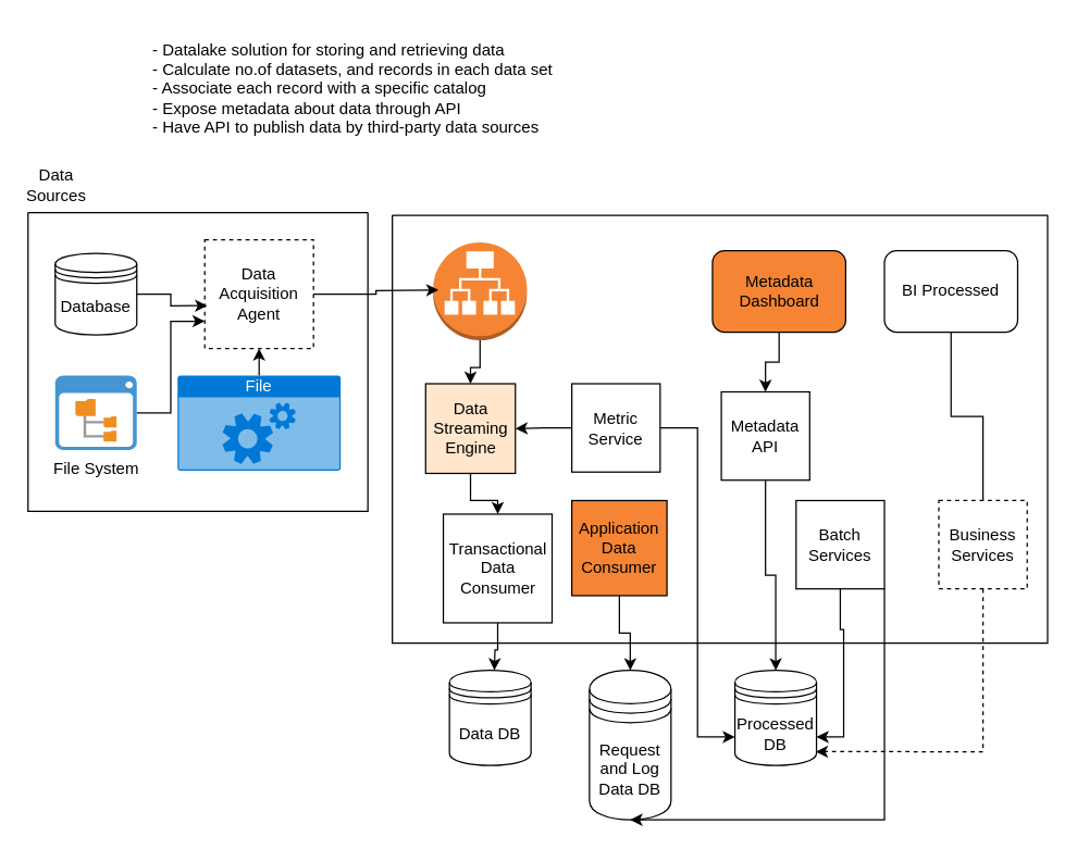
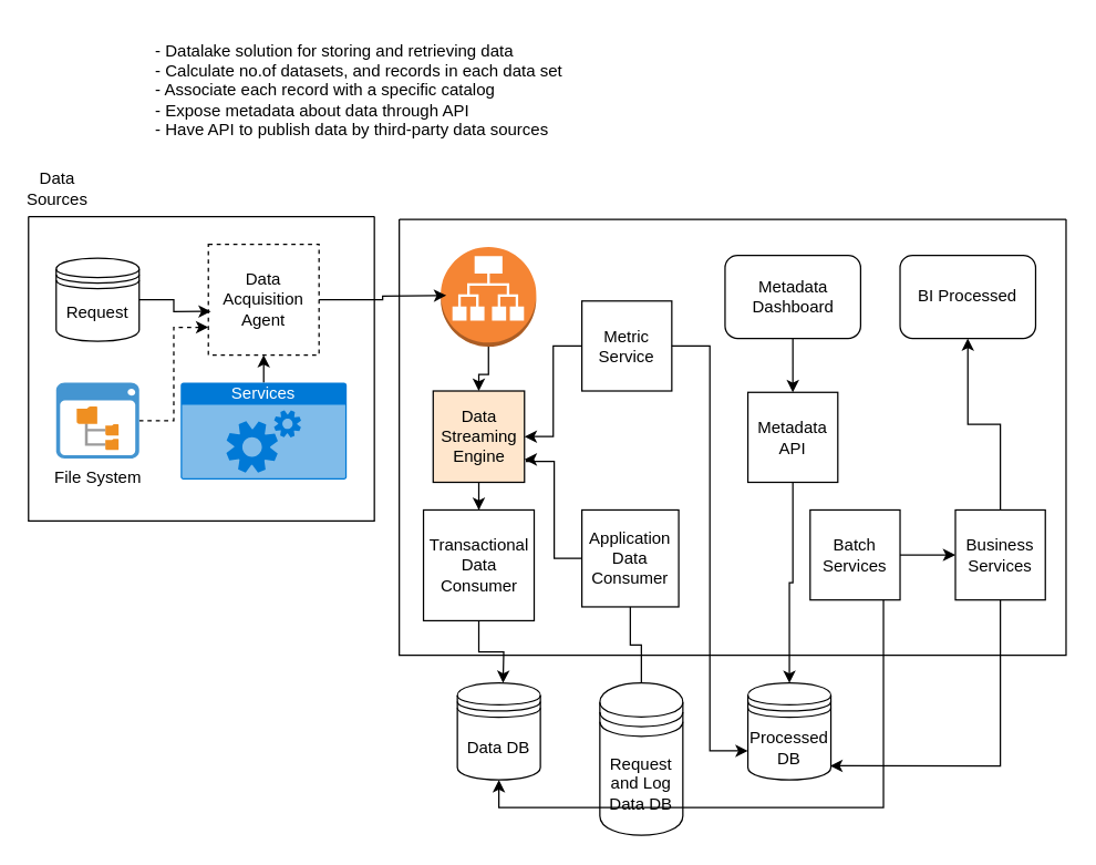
- <mxCell id="14" value="Metadata Dashboard" style="rounded=1;whiteSpace=wrap;html=1;fillColor=#f58534;" vertex="1" parent="2"><mxGeometry x="235.5" y="26" width="98" height="60" as="geometry" /></mxCell>
+ <mxCell id="14" value="Metadata Dashboard" style="rounded=1;whiteSpace=wrap;html=1;" vertex="1" parent="2"><mxGeometry x="235.5" y="26" width="98" height="60" as="geometry" /></mxCell>
- <mxCell id="23" value="Database" style="shape=datastore;whiteSpace=wrap;html=1;" parent="21" vertex="1"><mxGeometry x="20" y="30" width="60" height="60" as="geometry" /></mxCell>
+ <mxCell id="23" value="Request" style="shape=datastore;whiteSpace=wrap;html=1;" parent="21" vertex="1"><mxGeometry x="20" y="30" width="60" height="60" as="geometry" /></mxCell>
- <mxCell id="16" style="edgeStyle=orthogonalEdgeStyle;rounded=0;orthogonalLoop=1;jettySize=auto;html=1;entryX=0.5;entryY=1;entryDx=0;entryDy=0;endArrow=none;" edge="1" parent="2" source="17" target="18"><mxGeometry relative="1" as="geometry" /></mxCell>
+ <mxCell id="16" style="edgeStyle=orthogonalEdgeStyle;rounded=0;orthogonalLoop=1;jettySize=auto;html=1;entryX=0.5;entryY=1;entryDx=0;entryDy=0;" edge="1" parent="2" source="17" target="18"><mxGeometry relative="1" as="geometry" /></mxCell>
- <mxCell id="24" style="edgeStyle=orthogonalEdgeStyle;rounded=0;orthogonalLoop=1;jettySize=auto;html=1;entryX=0;entryY=0.75;entryDx=0;entryDy=0;" parent="21" source="25" target="22" edge="1"><mxGeometry relative="1" as="geometry" /></mxCell>
+ <mxCell id="24" style="edgeStyle=orthogonalEdgeStyle;rounded=0;orthogonalLoop=1;jettySize=auto;html=1;entryX=0;entryY=0.75;entryDx=0;entryDy=0;dashed=1;" parent="21" source="25" target="22" edge="1"><mxGeometry relative="1" as="geometry" /></mxCell>
- <mxCell id="27" value="File" style="html=1;whiteSpace=wrap;strokeColor=none;fillColor=#0079D6;labelPosition=center;verticalLabelPosition=middle;verticalAlign=top;align=center;fontSize=12;outlineConnect=0;spacingTop=-6;fontColor=#FFFFFF;sketch=0;shape=mxgraph.sitemap.services;" parent="21" vertex="1"><mxGeometry x="110" y="120" width="120" height="70" as="geometry" /></mxCell>
+ <mxCell id="27" value="Services" style="html=1;whiteSpace=wrap;strokeColor=none;fillColor=#0079D6;labelPosition=center;verticalLabelPosition=middle;verticalAlign=top;align=center;fontSize=12;outlineConnect=0;spacingTop=-6;fontColor=#FFFFFF;sketch=0;shape=mxgraph.sitemap.services;" parent="21" vertex="1"><mxGeometry x="110" y="120" width="120" height="70" as="geometry" /></mxCell>
- <mxCell id="11" value="Metric Service" style="whiteSpace=wrap;html=1;aspect=fixed;" parent="2" vertex="1"><mxGeometry x="132" y="124" width="65" height="65" as="geometry" /></mxCell>
+ <mxCell id="11" value="Metric Service" style="whiteSpace=wrap;html=1;aspect=fixed;" parent="2" vertex="1"><mxGeometry x="132" y="59" width="65" height="65" as="geometry" /></mxCell>
- <mxCell id="12" value="Metadata API" style="whiteSpace=wrap;html=1;aspect=fixed;" vertex="1" parent="2"><mxGeometry x="242" y="130" width="65" height="65" as="geometry" /></mxCell>
+ <mxCell id="12" value="Metadata API" style="whiteSpace=wrap;html=1;aspect=fixed;" vertex="1" parent="2"><mxGeometry x="252" y="125" width="65" height="65" as="geometry" /></mxCell>
+ <mxCell id="5" style="edgeStyle=orthogonalEdgeStyle;rounded=0;orthogonalLoop=1;jettySize=auto;html=1;entryX=1;entryY=0.75;entryDx=0;entryDy=0;" parent="2" source="6" target="4" edge="1"><mxGeometry relative="1" as="geometry"><mxPoint x="92" y="185" as="targetPoint" /><Array as="points"><mxPoint x="112" y="245" /><mxPoint x="112" y="175" /><mxPoint x="92" y="175" /><mxPoint x="92" y="174" /></Array></mxGeometry></mxCell>
- <mxCell id="17" value="Business Services" style="whiteSpace=wrap;html=1;aspect=fixed;dashed=1;" vertex="1" parent="2"><mxGeometry x="402" y="210" width="65" height="65" as="geometry" /></mxCell>
+ <mxCell id="17" value="Business Services" style="whiteSpace=wrap;html=1;aspect=fixed;" vertex="1" parent="2"><mxGeometry x="402" y="210" width="65" height="65" as="geometry" /></mxCell>
- <mxCell id="6" value="Application Data Consumer" style="whiteSpace=wrap;html=1;aspect=fixed;fillColor=#f58534;" parent="2" vertex="1"><mxGeometry x="132" y="210" width="70" height="70" as="geometry" /></mxCell>
+ <mxCell id="6" value="Application Data Consumer" style="whiteSpace=wrap;html=1;aspect=fixed;" parent="2" vertex="1"><mxGeometry x="132" y="210" width="70" height="70" as="geometry" /></mxCell>
- <mxCell id="7" value="Transactional Data Consumer" style="whiteSpace=wrap;html=1;aspect=fixed;direction=south;" parent="2" vertex="1"><mxGeometry x="37.5" y="220" width="80" height="80" as="geometry" /></mxCell>
+ <mxCell id="7" value="Transactional Data Consumer" style="whiteSpace=wrap;html=1;aspect=fixed;direction=south;" parent="2" vertex="1"><mxGeometry x="17.5" y="210" width="80" height="80" as="geometry" /></mxCell>
- <mxCell id="33" style="edgeStyle=orthogonalEdgeStyle;rounded=0;orthogonalLoop=1;jettySize=auto;html=1;" parent="1" source="6" target="32" edge="1"><mxGeometry relative="1" as="geometry" /></mxCell>
+ <mxCell id="33" style="edgeStyle=orthogonalEdgeStyle;rounded=0;orthogonalLoop=1;jettySize=auto;html=1;endArrow=none;" parent="1" source="6" target="32" edge="1"><mxGeometry relative="1" as="geometry" /></mxCell>
- <mxCell id="39" style="edgeStyle=orthogonalEdgeStyle;rounded=0;orthogonalLoop=1;jettySize=auto;html=1;entryX=1;entryY=0.7;entryDx=0;entryDy=0;" edge="1" parent="1" source="15" target="35"><mxGeometry relative="1" as="geometry" /></mxCell>
+ <mxCell id="39" style="edgeStyle=orthogonalEdgeStyle;rounded=0;orthogonalLoop=1;jettySize=auto;html=1;" edge="1" parent="1" source="15" target="17"><mxGeometry relative="1" as="geometry" /></mxCell>
- <mxCell id="41" style="edgeStyle=orthogonalEdgeStyle;rounded=0;orthogonalLoop=1;jettySize=auto;html=1;entryX=0.991;entryY=0.855;entryDx=0;entryDy=0;entryPerimeter=0;dashed=1;" edge="1" parent="1" source="17" target="35"><mxGeometry relative="1" as="geometry"><Array as="points"><mxPoint x="723" y="553" /></Array></mxGeometry></mxCell>
+ <mxCell id="41" style="edgeStyle=orthogonalEdgeStyle;rounded=0;orthogonalLoop=1;jettySize=auto;html=1;entryX=0.991;entryY=0.855;entryDx=0;entryDy=0;entryPerimeter=0;" edge="1" parent="1" source="17" target="35"><mxGeometry relative="1" as="geometry"><Array as="points"><mxPoint x="723" y="553" /></Array></mxGeometry></mxCell>
+ <mxCell id="38" style="edgeStyle=orthogonalEdgeStyle;rounded=0;orthogonalLoop=1;jettySize=auto;html=1;entryX=0.5;entryY=1;entryDx=0;entryDy=0;" edge="1" parent="1" source="15" target="31"><mxGeometry relative="1" as="geometry"><Array as="points"><mxPoint x="638" y="583" /><mxPoint x="360" y="583" /></Array></mxGeometry></mxCell>
- <mxCell id="40" style="edgeStyle=orthogonalEdgeStyle;rounded=0;orthogonalLoop=1;jettySize=auto;html=1;entryX=0.5;entryY=1;entryDx=0;entryDy=0;" edge="1" parent="1" source="15" target="32"><mxGeometry relative="1" as="geometry"><Array as="points"><mxPoint x="650" y="603" /><mxPoint x="463" y="603" /></Array></mxGeometry></mxCell>
